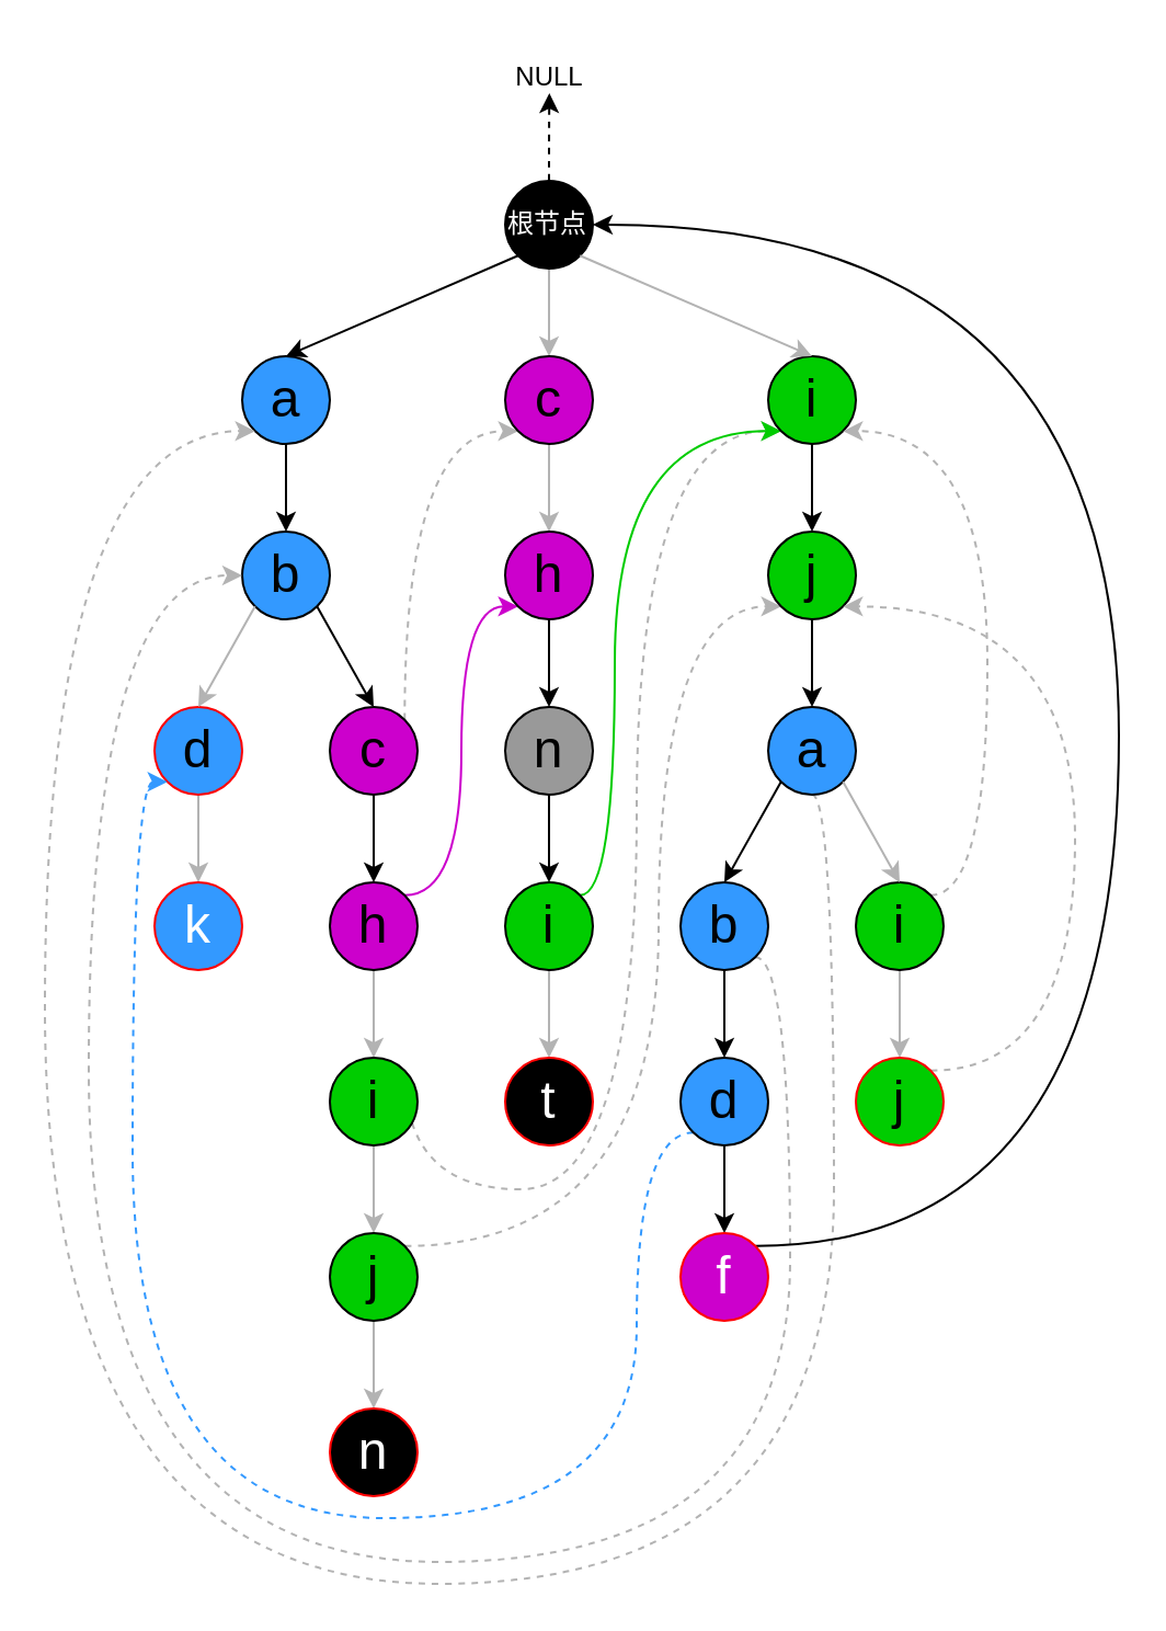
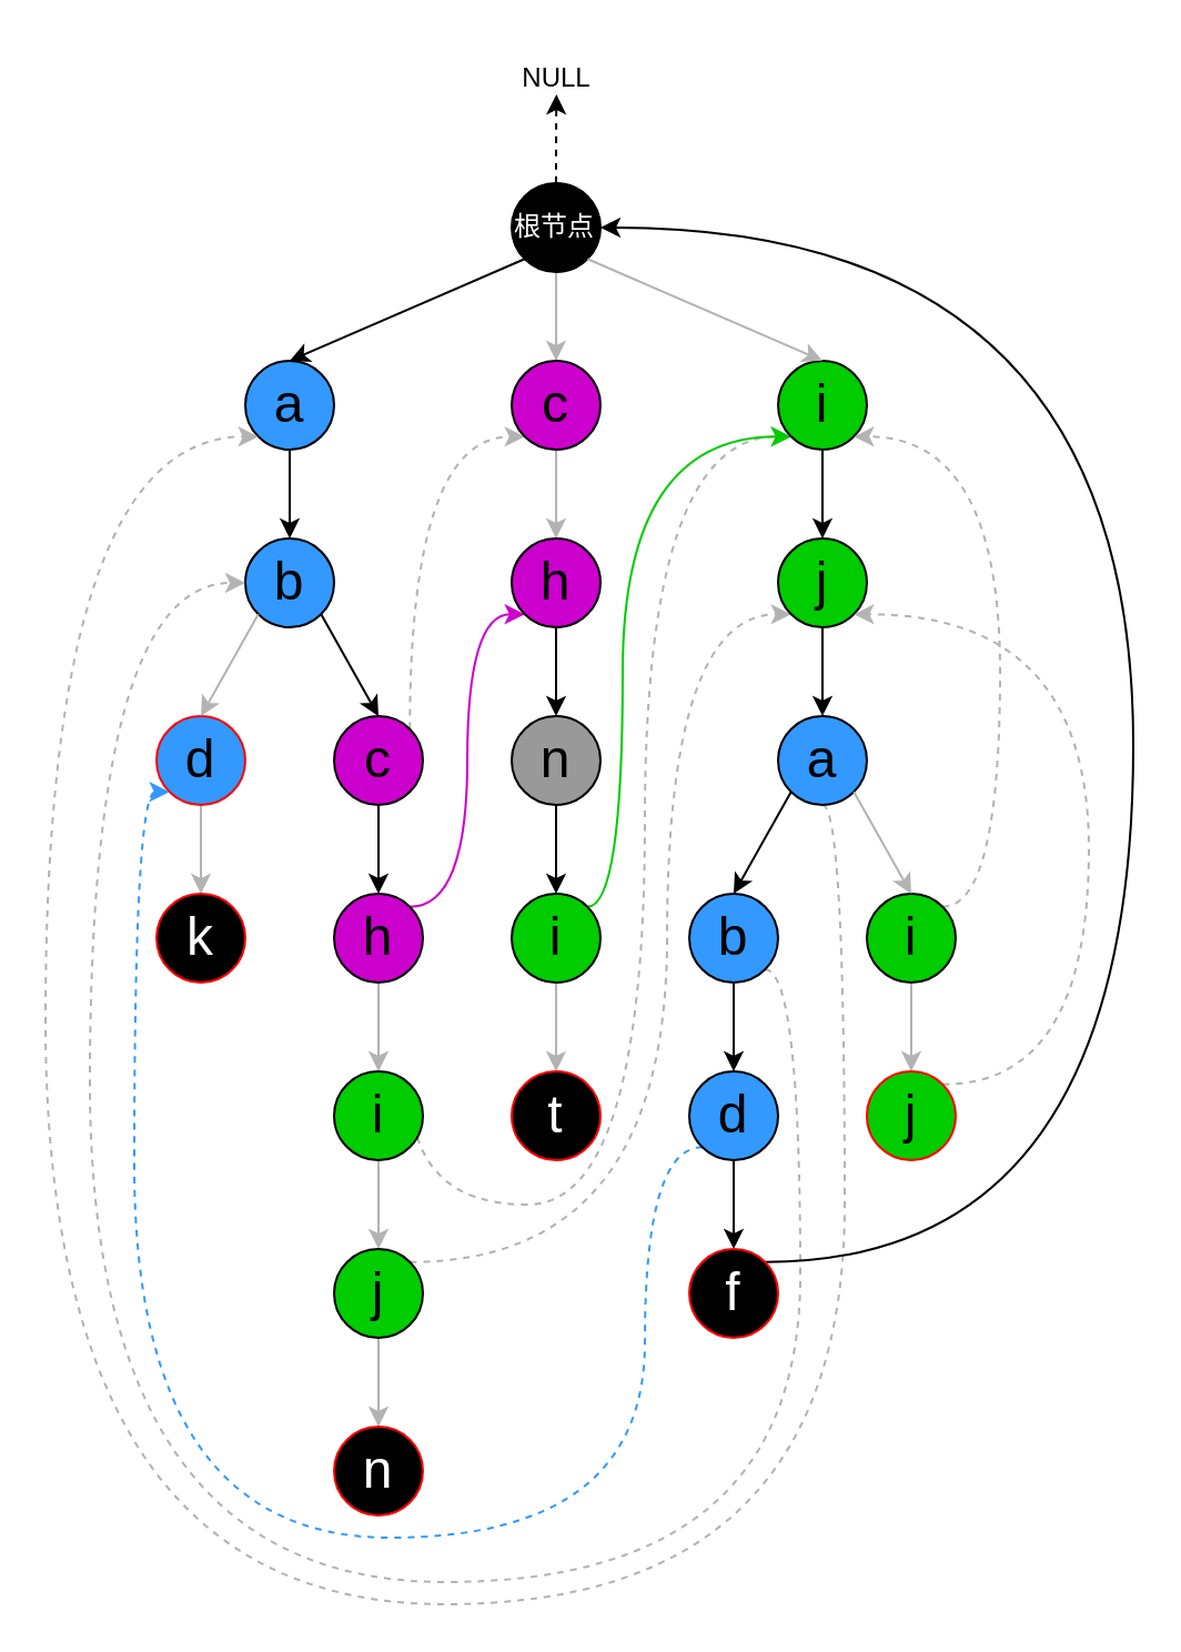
- <mxCell id="9" value="&lt;span style=&quot;font-size: 24px;&quot;&gt;&lt;font style=&quot;color: rgb(255, 255, 255);&quot;&gt;k&lt;/font&gt;&lt;/span&gt;" style="ellipse;whiteSpace=wrap;html=1;aspect=fixed;fillColor=#3399ff;strokeColor=#FF0000;" vertex="1" parent="1"><mxGeometry x="70" y="402" width="40" height="40" as="geometry" /></mxCell>
+ <mxCell id="9" value="&lt;span style=&quot;font-size: 24px;&quot;&gt;&lt;font style=&quot;color: rgb(255, 255, 255);&quot;&gt;k&lt;/font&gt;&lt;/span&gt;" style="ellipse;whiteSpace=wrap;html=1;aspect=fixed;fillColor=#000000;strokeColor=#FF0000;" vertex="1" parent="1"><mxGeometry x="70" y="402" width="40" height="40" as="geometry" /></mxCell>
- <mxCell id="54" value="&lt;span style=&quot;font-size: 24px;&quot;&gt;&lt;font style=&quot;color: rgb(255, 255, 255);&quot;&gt;f&lt;/font&gt;&lt;/span&gt;" style="ellipse;whiteSpace=wrap;html=1;aspect=fixed;fillColor=#cc00cc;strokeColor=#FF0000;" vertex="1" parent="1"><mxGeometry x="310" y="562" width="40" height="40" as="geometry" /></mxCell>
+ <mxCell id="54" value="&lt;span style=&quot;font-size: 24px;&quot;&gt;&lt;font style=&quot;color: rgb(255, 255, 255);&quot;&gt;f&lt;/font&gt;&lt;/span&gt;" style="ellipse;whiteSpace=wrap;html=1;aspect=fixed;fillColor=#000000;strokeColor=#FF0000;" vertex="1" parent="1"><mxGeometry x="310" y="562" width="40" height="40" as="geometry" /></mxCell>
